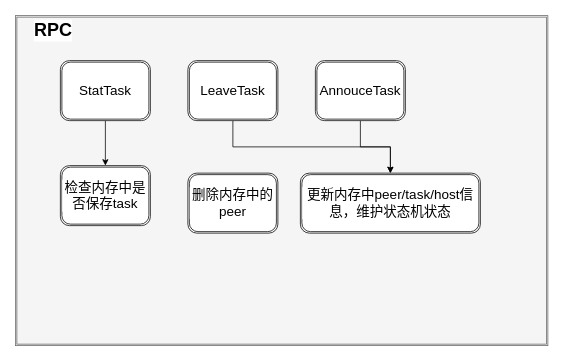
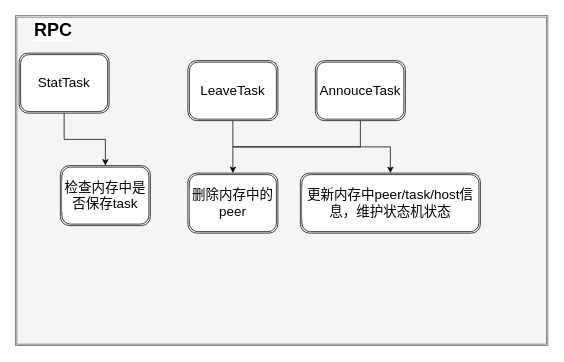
- <mxCell id="5" value="StatTask" style="shape=ext;double=1;rounded=1;whiteSpace=wrap;html=1;labelBackgroundColor=#FFFFFF;fontFamily=Helvetica;fontSize=18;fontColor=#000000;" vertex="1" parent="1"><mxGeometry x="80" y="80" width="120" height="80" as="geometry" /></mxCell>
+ <mxCell id="5" value="StatTask" style="shape=ext;double=1;rounded=1;whiteSpace=wrap;html=1;labelBackgroundColor=#FFFFFF;fontFamily=Helvetica;fontSize=18;fontColor=#000000;" vertex="1" parent="1"><mxGeometry x="25" y="70" width="120" height="80" as="geometry" /></mxCell>
- <mxCell id="8" style="edgeStyle=orthogonalEdgeStyle;rounded=0;orthogonalLoop=1;jettySize=auto;html=1;exitX=0.5;exitY=1;exitDx=0;exitDy=0;fontFamily=Helvetica;fontSize=18;fontColor=#000000;" edge="1" parent="1" source="9" target="12"><mxGeometry relative="1" as="geometry" /></mxCell>
+ <mxCell id="8" style="edgeStyle=orthogonalEdgeStyle;rounded=0;orthogonalLoop=1;jettySize=auto;html=1;exitX=0.5;exitY=1;exitDx=0;exitDy=0;fontFamily=Helvetica;fontSize=18;fontColor=#000000;" edge="1" parent="1" source="9" target="11"><mxGeometry relative="1" as="geometry" /></mxCell>
